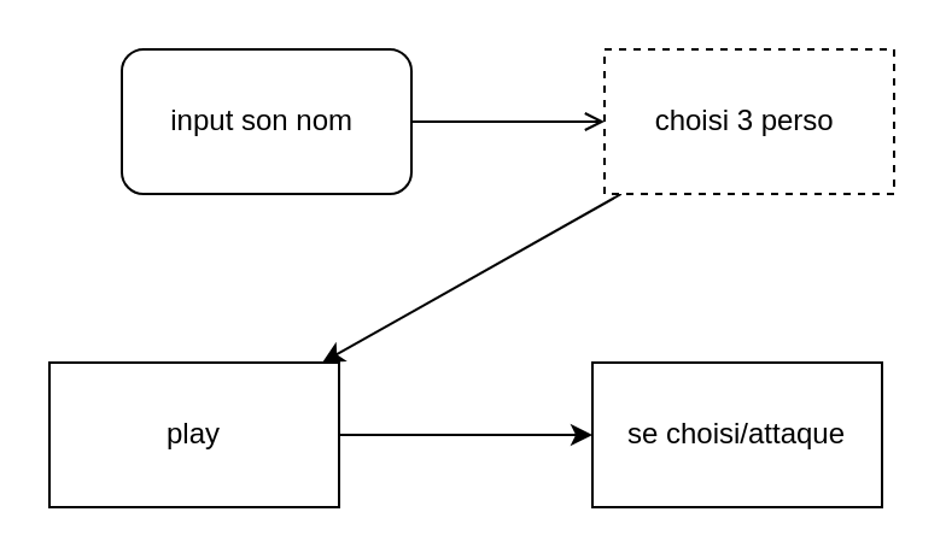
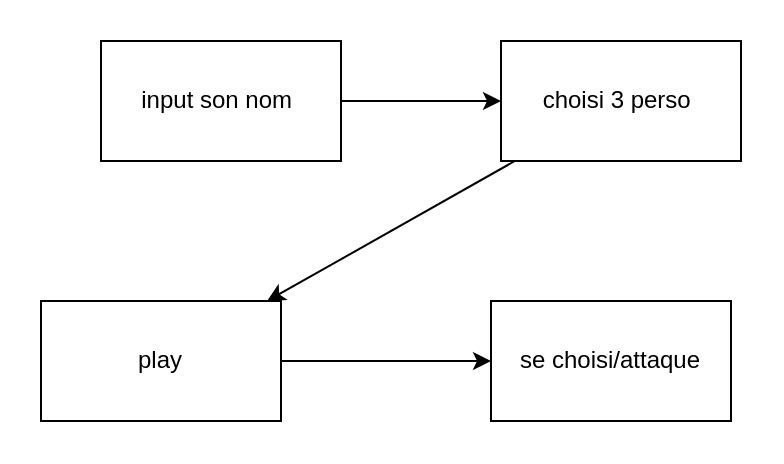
- <mxCell id="3" value="input son nom&amp;nbsp;" style="whiteSpace=wrap;html=1;rounded=1;" vertex="1" parent="1"><mxGeometry x="50" y="20" width="120" height="60" as="geometry" /></mxCell>
+ <mxCell id="3" value="input son nom&amp;nbsp;" style="rounded=0;whiteSpace=wrap;html=1;" vertex="1" parent="1"><mxGeometry x="50" y="20" width="120" height="60" as="geometry" /></mxCell>
- <mxCell id="2" value="" style="edgeStyle=none;html=1;endArrow=open;" edge="1" parent="1" source="3" target="5"><mxGeometry relative="1" as="geometry" /></mxCell>
+ <mxCell id="2" value="" style="edgeStyle=none;html=1;" edge="1" parent="1" source="3" target="5"><mxGeometry relative="1" as="geometry" /></mxCell>
- <mxCell id="5" value="choisi 3 perso&amp;nbsp;" style="whiteSpace=wrap;html=1;rounded=0;dashed=1;" vertex="1" parent="1"><mxGeometry x="250" y="20" width="120" height="60" as="geometry" /></mxCell>
+ <mxCell id="5" value="choisi 3 perso&amp;nbsp;" style="whiteSpace=wrap;html=1;rounded=0;" vertex="1" parent="1"><mxGeometry x="250" y="20" width="120" height="60" as="geometry" /></mxCell>
